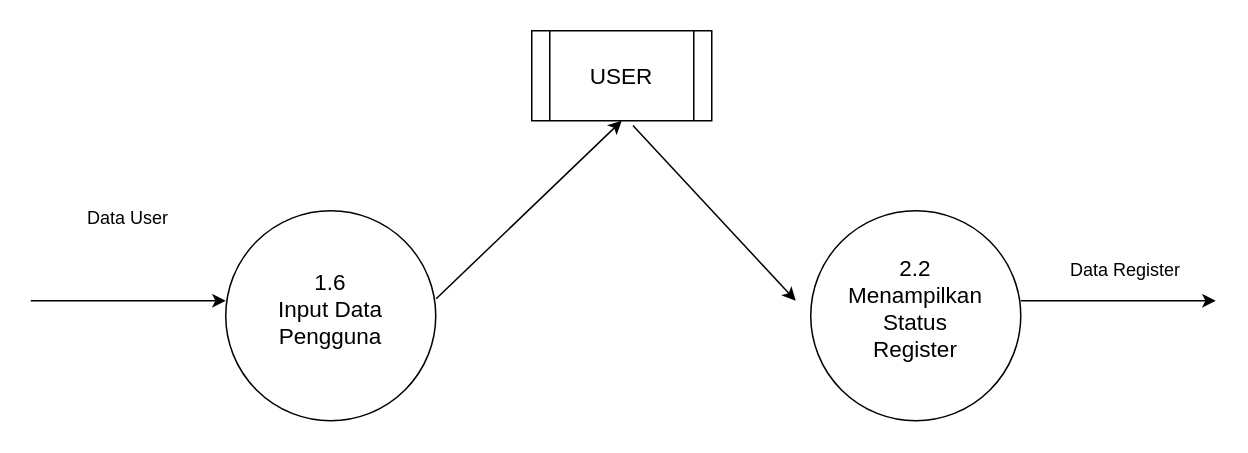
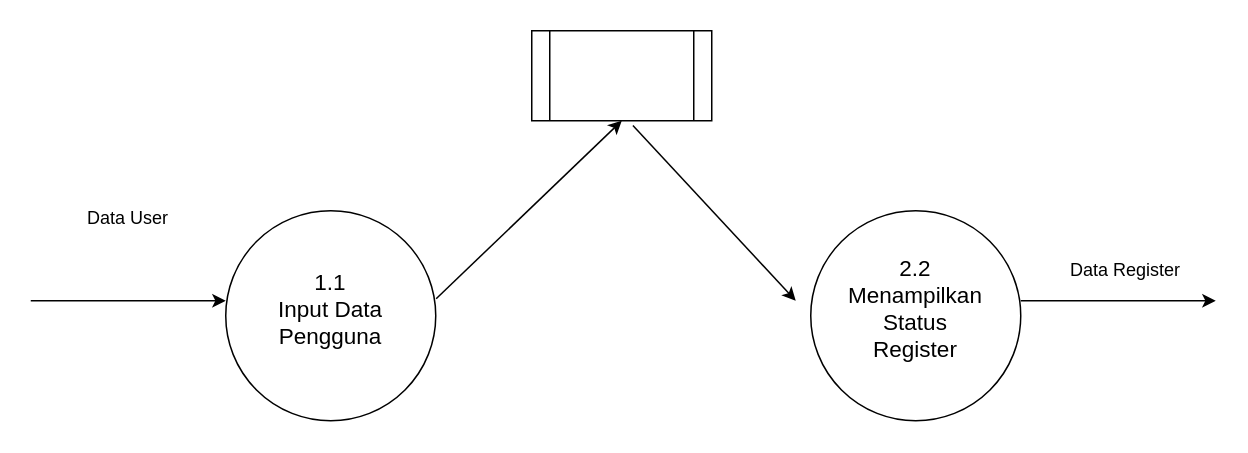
- <mxCell id="13" value="USER" style="text;html=1;strokeColor=none;fillColor=none;align=center;verticalAlign=middle;whiteSpace=wrap;rounded=0;fontSize=15;" vertex="1" parent="1"><mxGeometry x="369" y="35" width="90" height="30" as="geometry" /></mxCell>
- <mxCell id="11" value="1.6&lt;br style=&quot;font-size: 15px;&quot;&gt;Input Data&lt;br style=&quot;font-size: 15px;&quot;&gt;Pengguna" style="text;html=1;strokeColor=none;fillColor=none;align=center;verticalAlign=middle;whiteSpace=wrap;rounded=0;fontSize=15;" vertex="1" parent="1"><mxGeometry x="150" y="160" width="140" height="90" as="geometry" /></mxCell>
+ <mxCell id="11" value="1.1&lt;br style=&quot;font-size: 15px;&quot;&gt;Input Data&lt;br style=&quot;font-size: 15px;&quot;&gt;Pengguna" style="text;html=1;strokeColor=none;fillColor=none;align=center;verticalAlign=middle;whiteSpace=wrap;rounded=0;fontSize=15;" vertex="1" parent="1"><mxGeometry x="150" y="160" width="140" height="90" as="geometry" /></mxCell>
